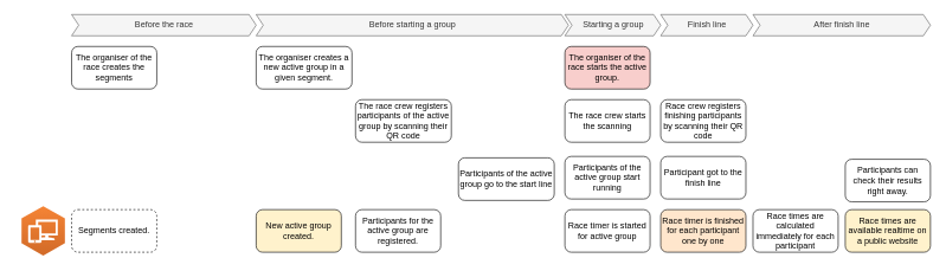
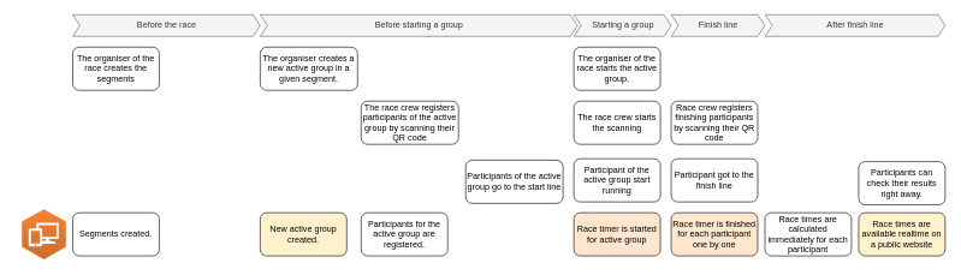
- <mxCell id="9" value="The organiser of the race starts the active group." style="rounded=1;whiteSpace=wrap;html=1;fillColor=#f8cecc;" vertex="1" parent="1"><mxGeometry x="795" y="65" width="120" height="60" as="geometry" /></mxCell>
+ <mxCell id="9" value="The organiser of the race starts the active group." style="rounded=1;whiteSpace=wrap;html=1;" vertex="1" parent="1"><mxGeometry x="795" y="65" width="120" height="60" as="geometry" /></mxCell>
- <mxCell id="14" value="Participants of the active group start running" style="rounded=1;whiteSpace=wrap;html=1;" vertex="1" parent="1"><mxGeometry x="795" y="220" width="120" height="60" as="geometry" /></mxCell>
+ <mxCell id="14" value="Participant of the active group start running" style="rounded=1;whiteSpace=wrap;html=1;" vertex="1" parent="1"><mxGeometry x="795" y="220" width="120" height="60" as="geometry" /></mxCell>
- <mxCell id="17" value="Segments created." style="rounded=1;whiteSpace=wrap;html=1;dashed=1;" vertex="1" parent="1"><mxGeometry x="100" y="295" width="120" height="60" as="geometry" /></mxCell>
+ <mxCell id="17" value="Segments created." style="rounded=1;whiteSpace=wrap;html=1;" vertex="1" parent="1"><mxGeometry x="100" y="295" width="120" height="60" as="geometry" /></mxCell>
- <mxCell id="20" value="Race timer is started for active group" style="rounded=1;whiteSpace=wrap;html=1;" vertex="1" parent="1"><mxGeometry x="795" y="295" width="120" height="60" as="geometry" /></mxCell>
+ <mxCell id="20" value="Race timer is started for active group" style="rounded=1;whiteSpace=wrap;html=1;fillColor=#ffe6cc;" vertex="1" parent="1"><mxGeometry x="795" y="295" width="120" height="60" as="geometry" /></mxCell>
